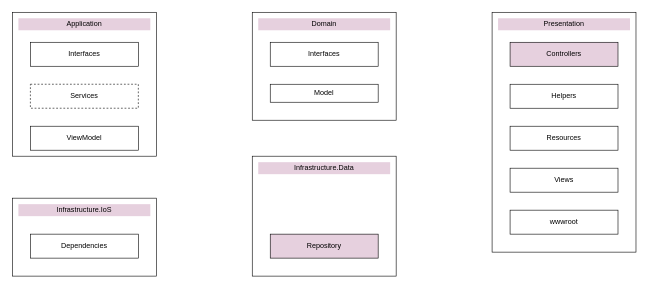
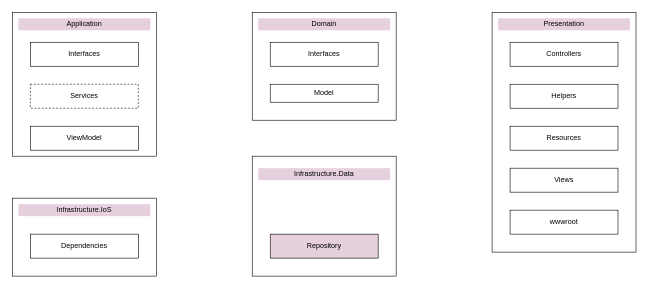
- <mxCell id="19" value="Controllers" style="rounded=0;whiteSpace=wrap;html=1;fillColor=#e6d0de;" vertex="1" parent="1"><mxGeometry x="850" y="70" width="180" height="40" as="geometry" /></mxCell>
+ <mxCell id="19" value="Controllers" style="rounded=0;whiteSpace=wrap;html=1;" vertex="1" parent="1"><mxGeometry x="850" y="70" width="180" height="40" as="geometry" /></mxCell>
- <mxCell id="8" value="Infrastructure.Data" style="text;html=1;strokeColor=none;fillColor=#E6D0DE;align=center;verticalAlign=middle;whiteSpace=wrap;rounded=0;" vertex="1" parent="1"><mxGeometry x="430" y="270" width="220" height="20" as="geometry" /></mxCell>
+ <mxCell id="8" value="Infrastructure.Data" style="text;html=1;strokeColor=none;fillColor=#E6D0DE;align=center;verticalAlign=middle;whiteSpace=wrap;rounded=0;" vertex="1" parent="1"><mxGeometry x="430" y="280" width="220" height="20" as="geometry" /></mxCell>
